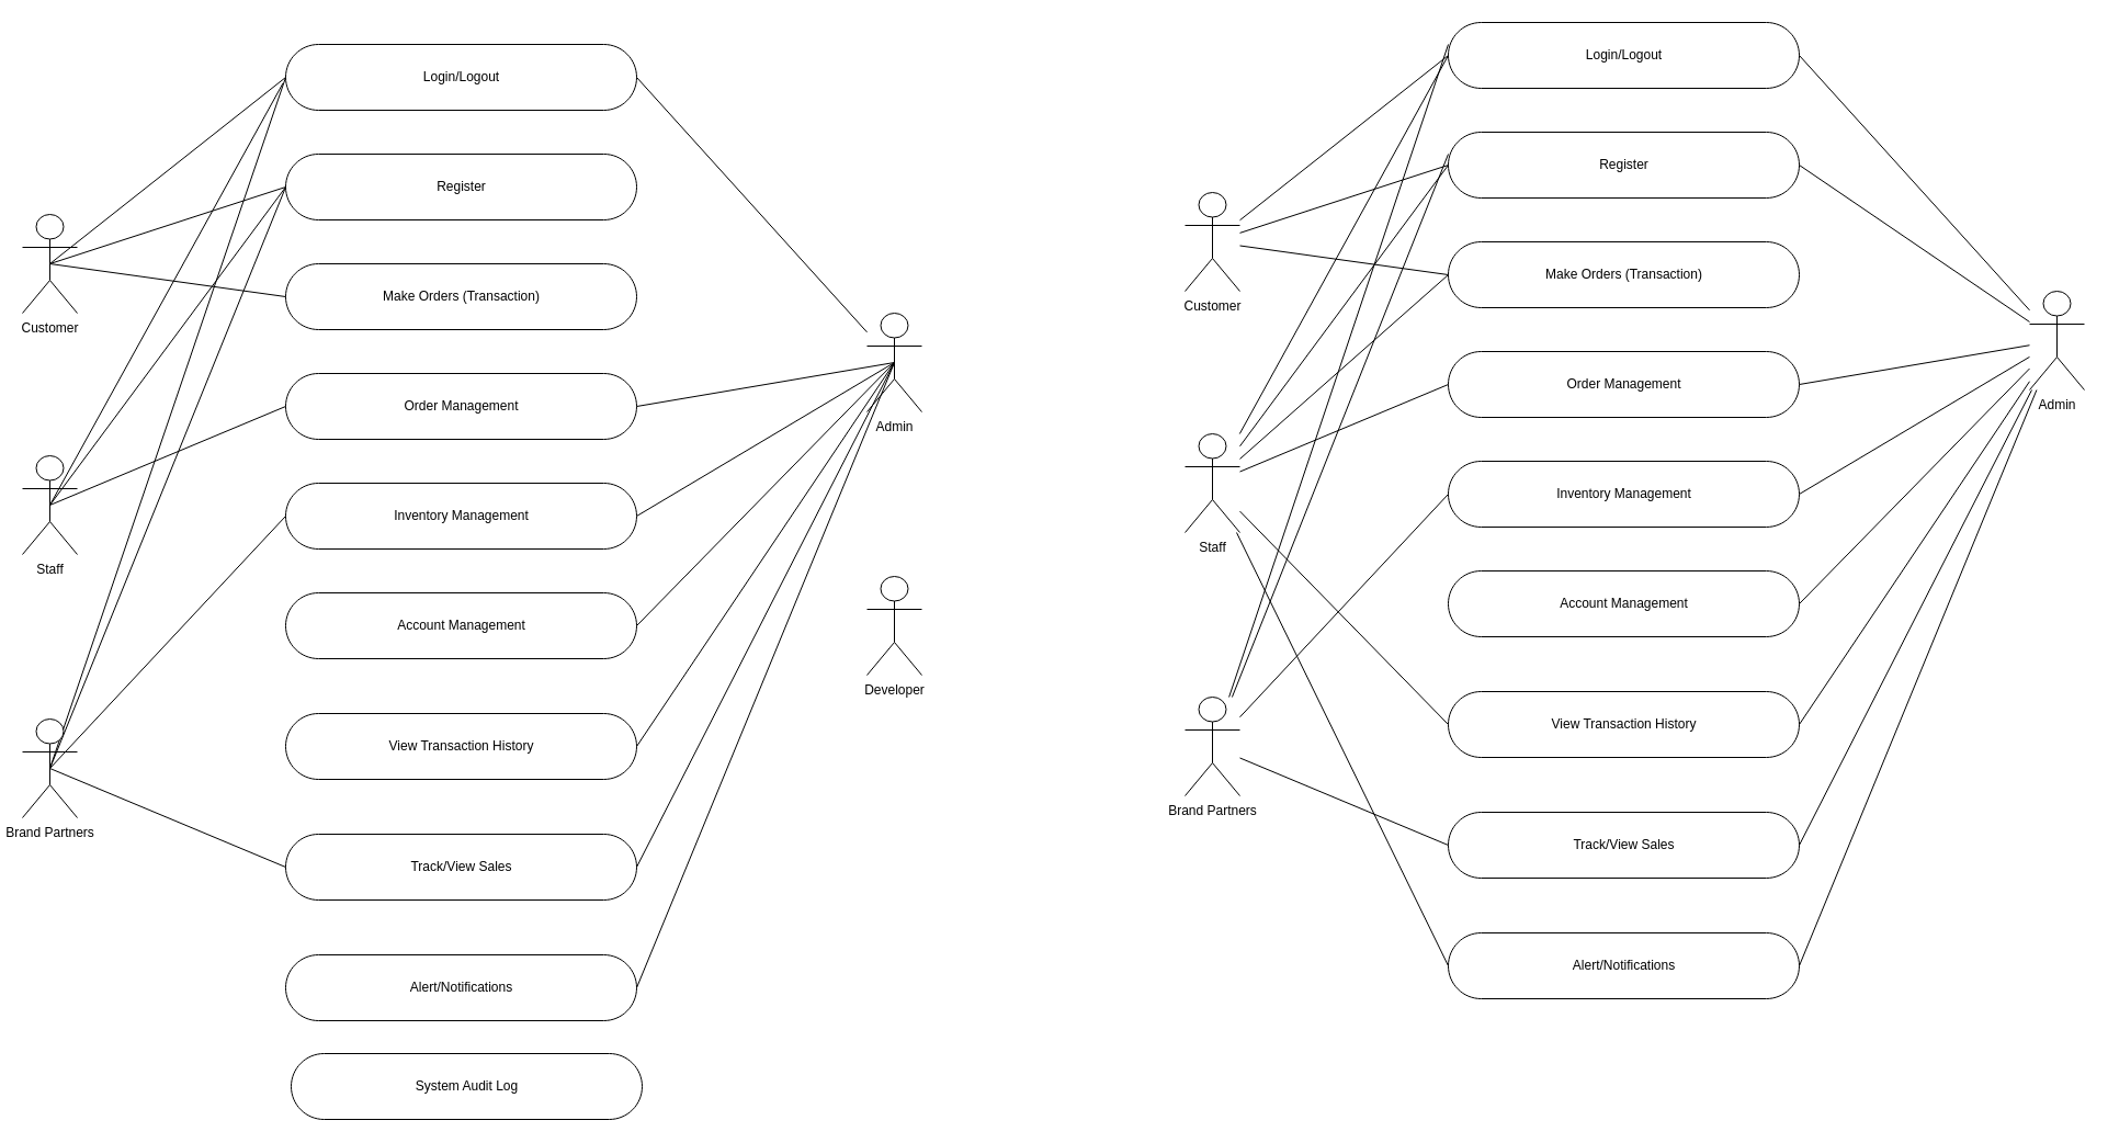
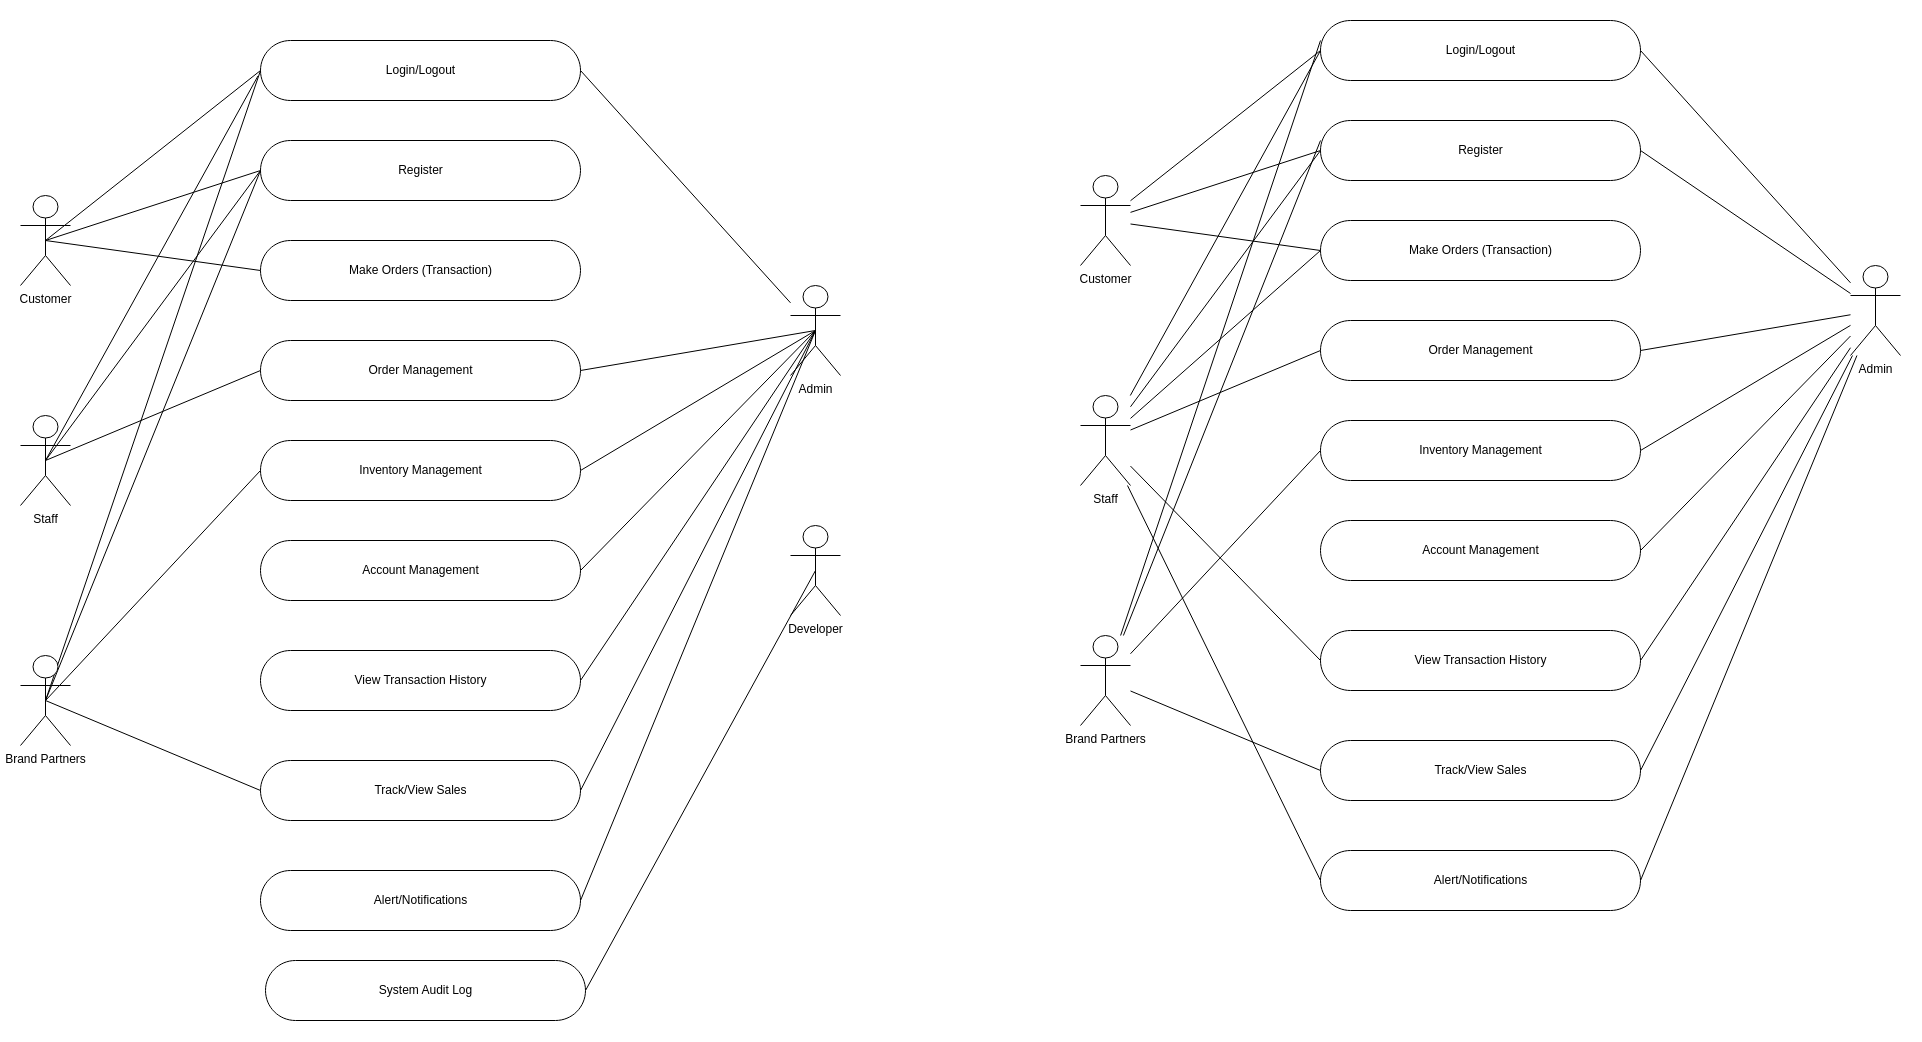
+ <mxCell id="32" style="edgeStyle=none;html=1;exitX=0.5;exitY=0.5;exitDx=0;exitDy=0;exitPerimeter=0;entryX=1;entryY=0.5;entryDx=0;entryDy=0;entryPerimeter=0;endArrow=none;endFill=0;" parent="1" source="33" target="34" edge="1"><mxGeometry relative="1" as="geometry" /></mxCell>
